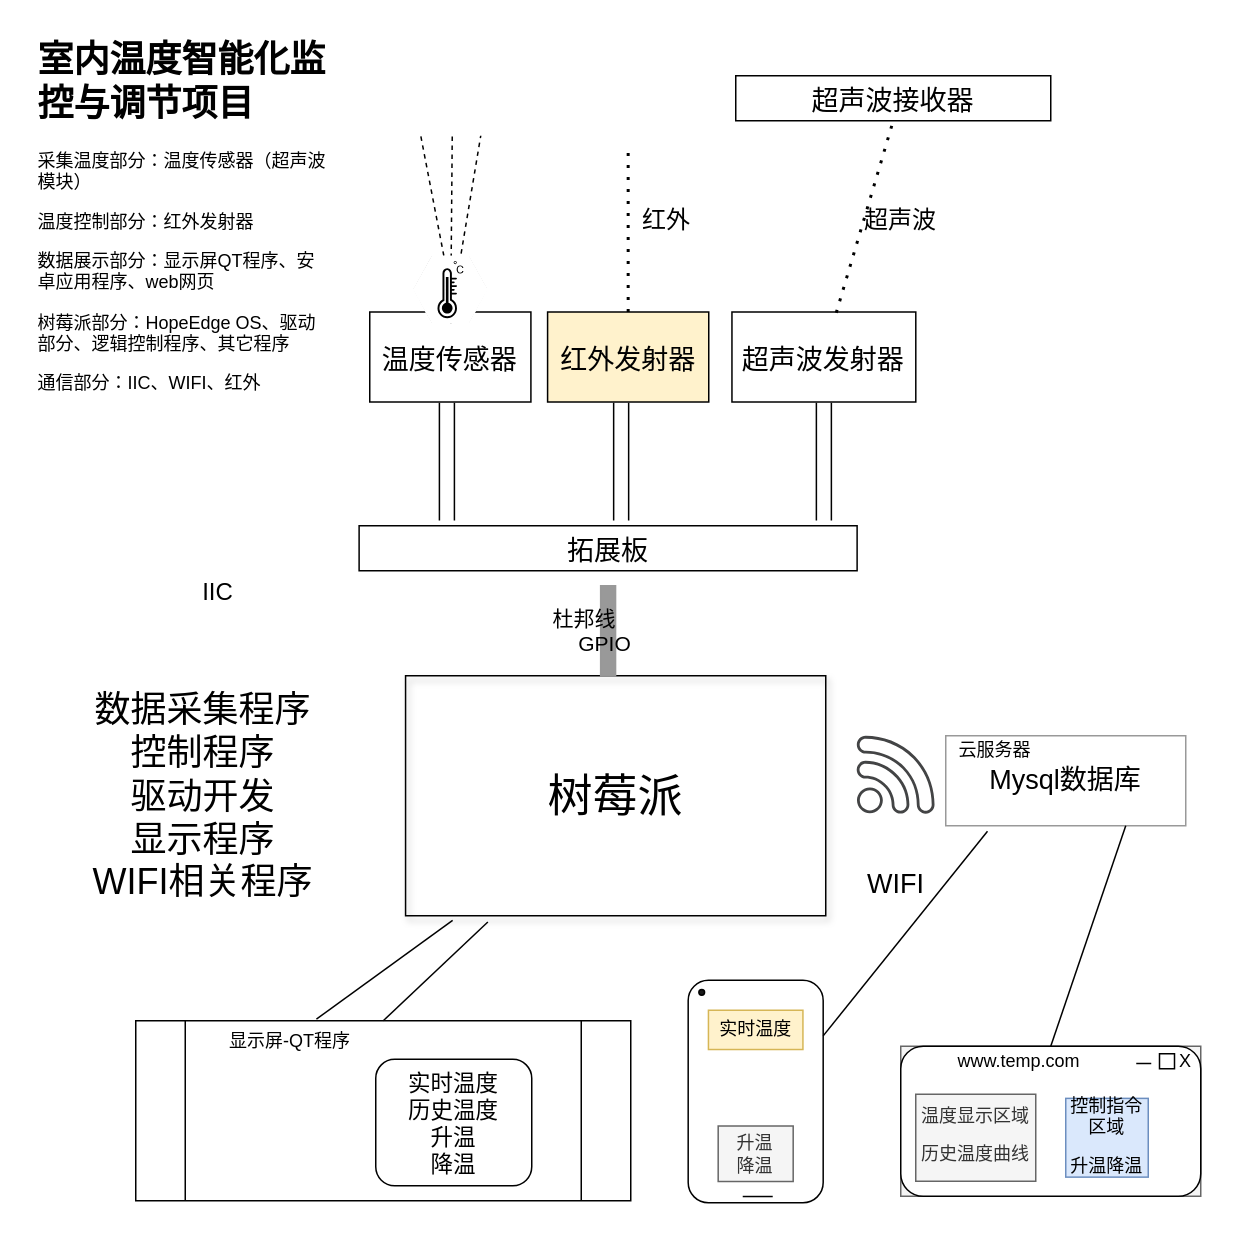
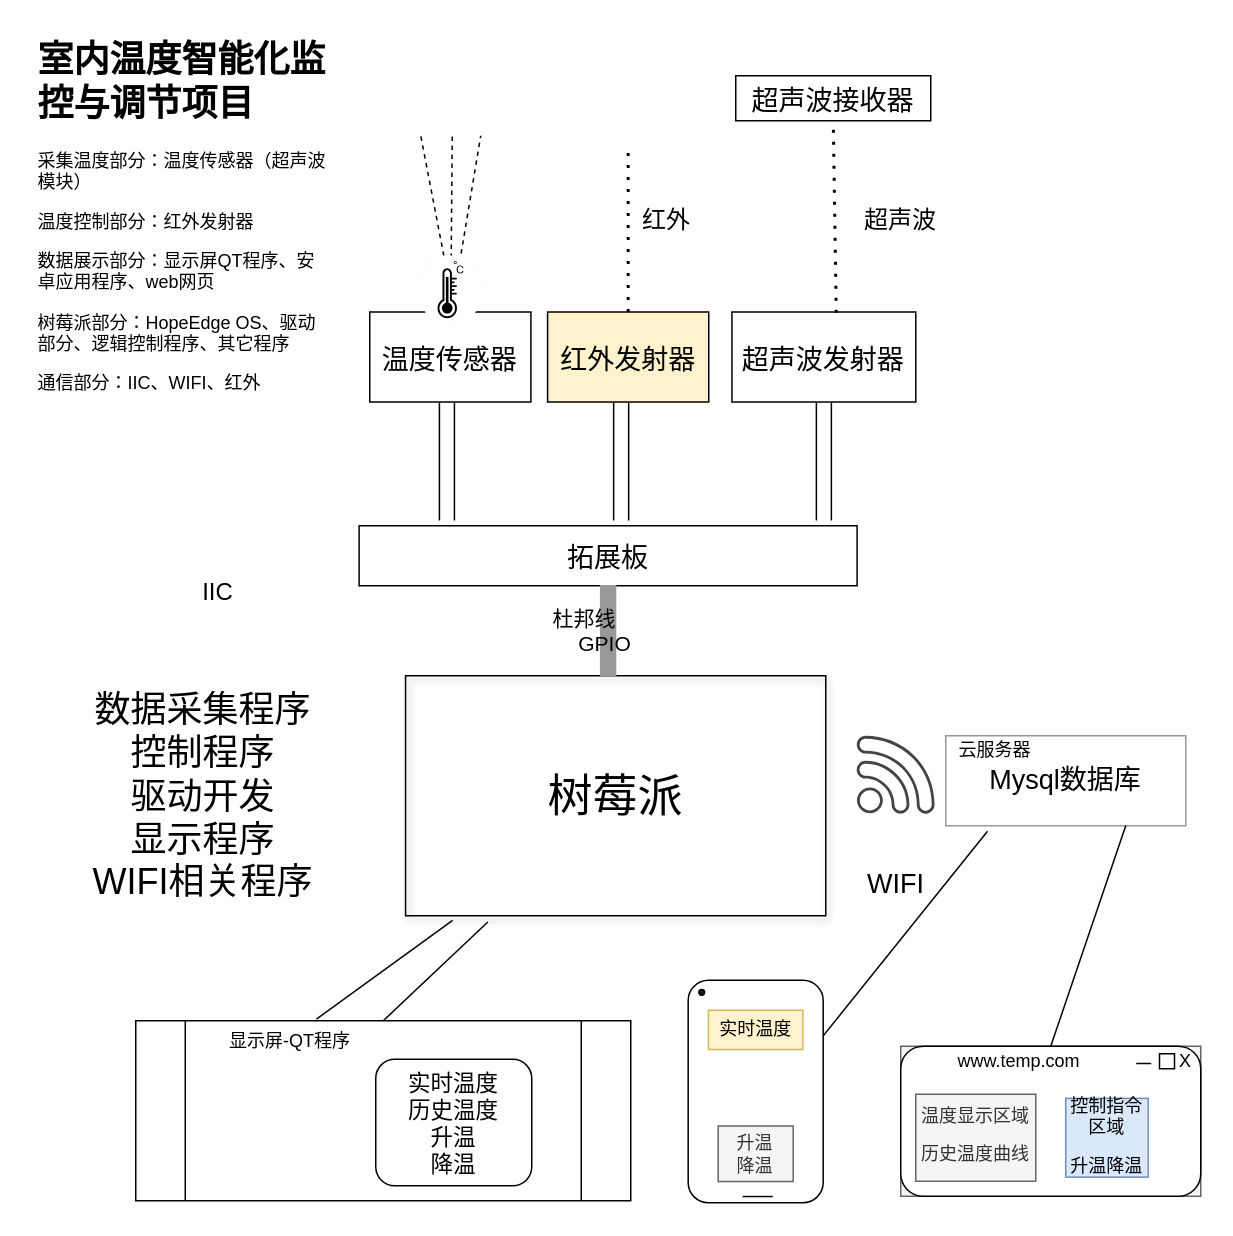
- <mxCell id="41" value="&lt;font style=&quot;font-size: 18px&quot;&gt;超声波接收器&lt;/font&gt;" style="rounded=0;whiteSpace=wrap;html=1;fontSize=24;" parent="1" vertex="1"><mxGeometry x="490" y="50" width="210" height="30" as="geometry" /></mxCell>
+ <mxCell id="41" value="&lt;font style=&quot;font-size: 18px&quot;&gt;超声波接收器&lt;/font&gt;" style="rounded=0;whiteSpace=wrap;html=1;fontSize=24;" parent="1" vertex="1"><mxGeometry x="490" y="50" width="130" height="30" as="geometry" /></mxCell>
- <mxCell id="4" value="&lt;font style=&quot;font-size: 18px&quot;&gt;拓展板&lt;/font&gt;" style="rounded=0;whiteSpace=wrap;html=1;fontSize=24;" parent="1" vertex="1"><mxGeometry x="238.91" y="350" width="332" height="30" as="geometry" /></mxCell>
+ <mxCell id="4" value="&lt;font style=&quot;font-size: 18px&quot;&gt;拓展板&lt;/font&gt;" style="rounded=0;whiteSpace=wrap;html=1;fontSize=24;" parent="1" vertex="1"><mxGeometry x="238.91" y="350" width="332" height="40" as="geometry" /></mxCell>
